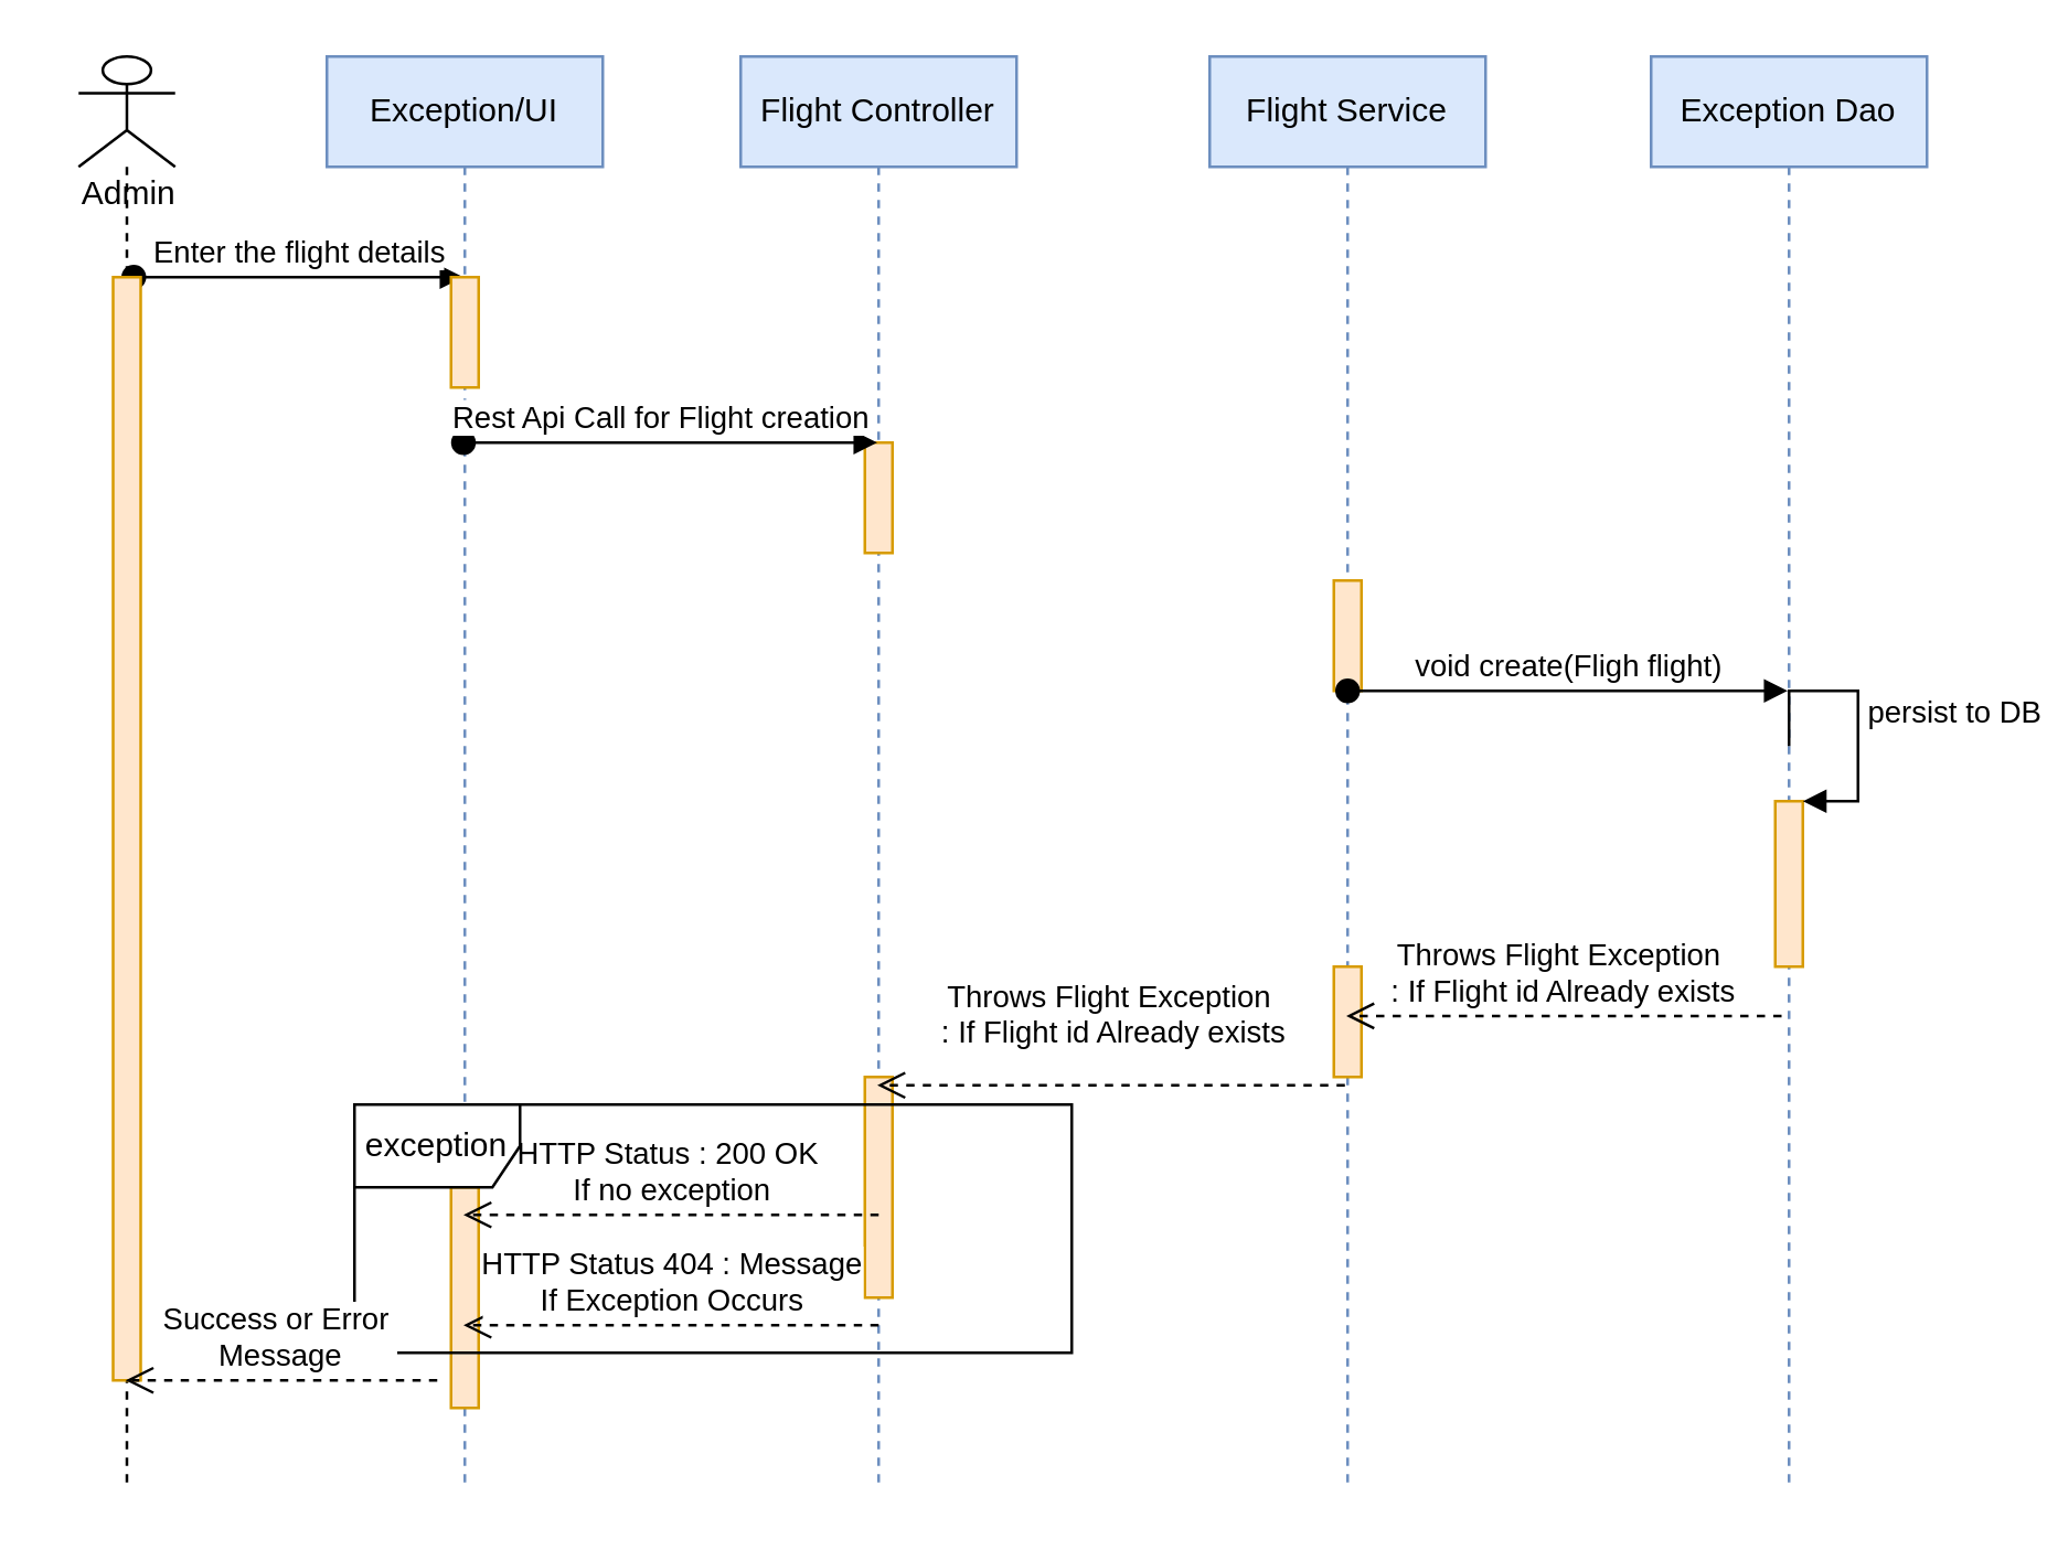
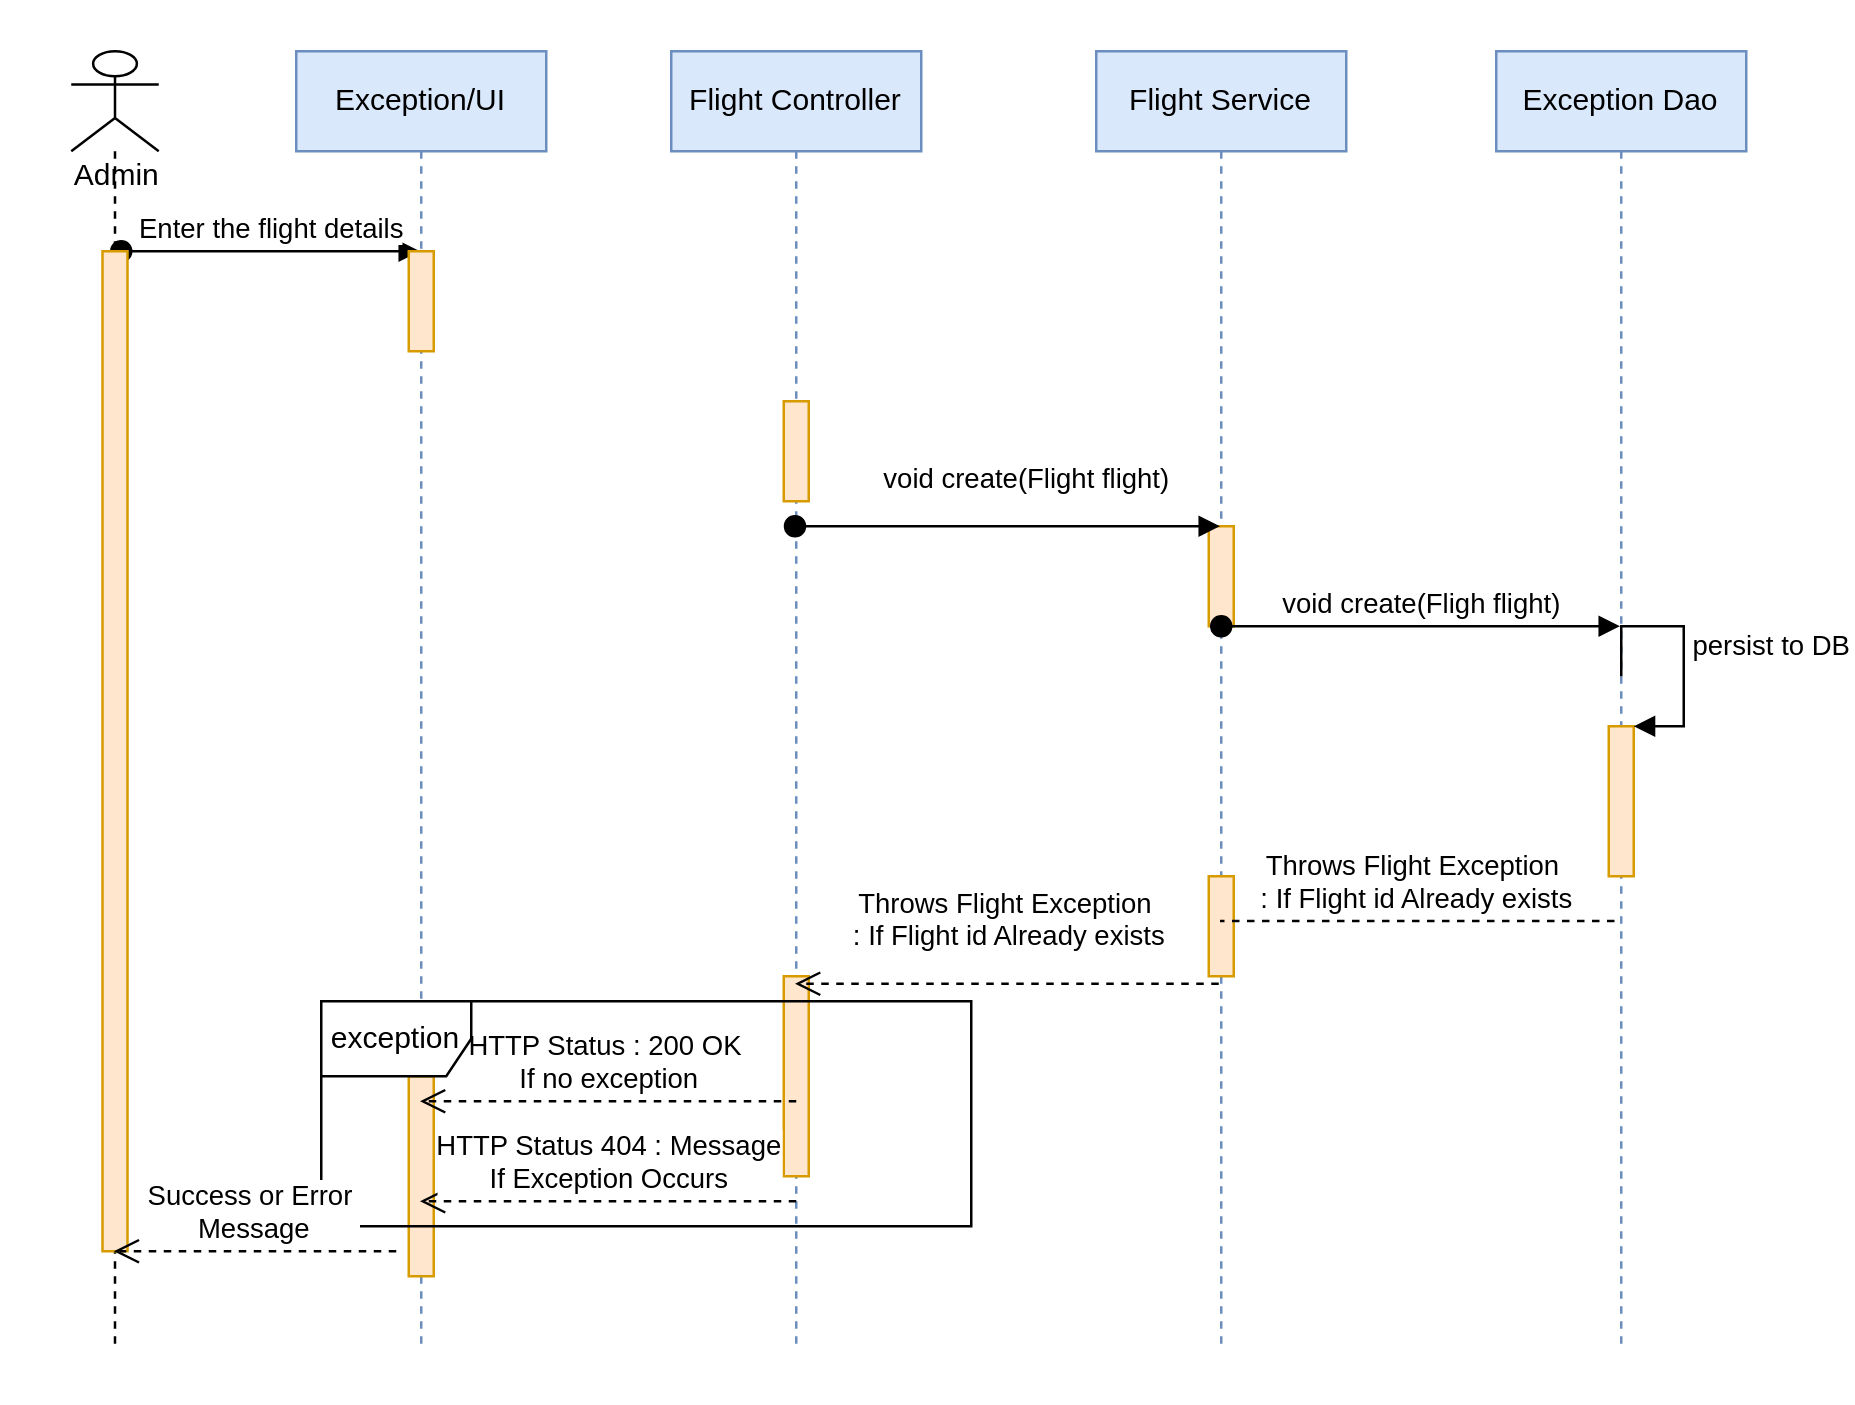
- <mxCell id="19" value="Rest Api Call for Flight creation" style="html=1;verticalAlign=bottom;startArrow=oval;startFill=1;endArrow=block;startSize=8;" edge="1" parent="1" source="6" target="9"><mxGeometry x="0.073" y="-10" width="60" relative="1" as="geometry"><mxPoint x="168" y="180" as="sourcePoint" /><mxPoint x="228" y="180" as="targetPoint" /><Array as="points"><mxPoint x="248" y="160" /></Array><mxPoint x="-9" y="-10" as="offset" /></mxGeometry></mxCell>
+ <mxCell id="20" value="void create(Flight flight)" style="html=1;verticalAlign=bottom;startArrow=oval;startFill=1;endArrow=block;startSize=8;" edge="1" parent="1" source="9" target="12"><mxGeometry x="0.065" y="10" width="60" relative="1" as="geometry"><mxPoint x="318" y="250" as="sourcePoint" /><mxPoint x="378" y="250" as="targetPoint" /><Array as="points"><mxPoint x="408" y="210" /></Array><mxPoint x="1" as="offset" /></mxGeometry></mxCell>
- <mxCell id="21" value="Throws Flight Exception&amp;nbsp;&lt;br&gt;: If Flight id Already exists" style="html=1;verticalAlign=bottom;endArrow=open;dashed=1;endSize=8;exitX=0.473;exitY=0.669;exitDx=0;exitDy=0;exitPerimeter=0;" edge="1" parent="1" source="16" target="12"><mxGeometry relative="1" as="geometry"><mxPoint x="638" y="340" as="sourcePoint" /><mxPoint x="494" y="340" as="targetPoint" /></mxGeometry></mxCell>
+ <mxCell id="21" value="Throws Flight Exception&amp;nbsp;&lt;br&gt;: If Flight id Already exists" style="html=1;verticalAlign=bottom;endArrow=none;dashed=1;endSize=8;exitX=0.473;exitY=0.669;exitDx=0;exitDy=0;exitPerimeter=0;" edge="1" parent="1" source="16" target="12"><mxGeometry relative="1" as="geometry"><mxPoint x="638" y="340" as="sourcePoint" /><mxPoint x="494" y="340" as="targetPoint" /></mxGeometry></mxCell>
